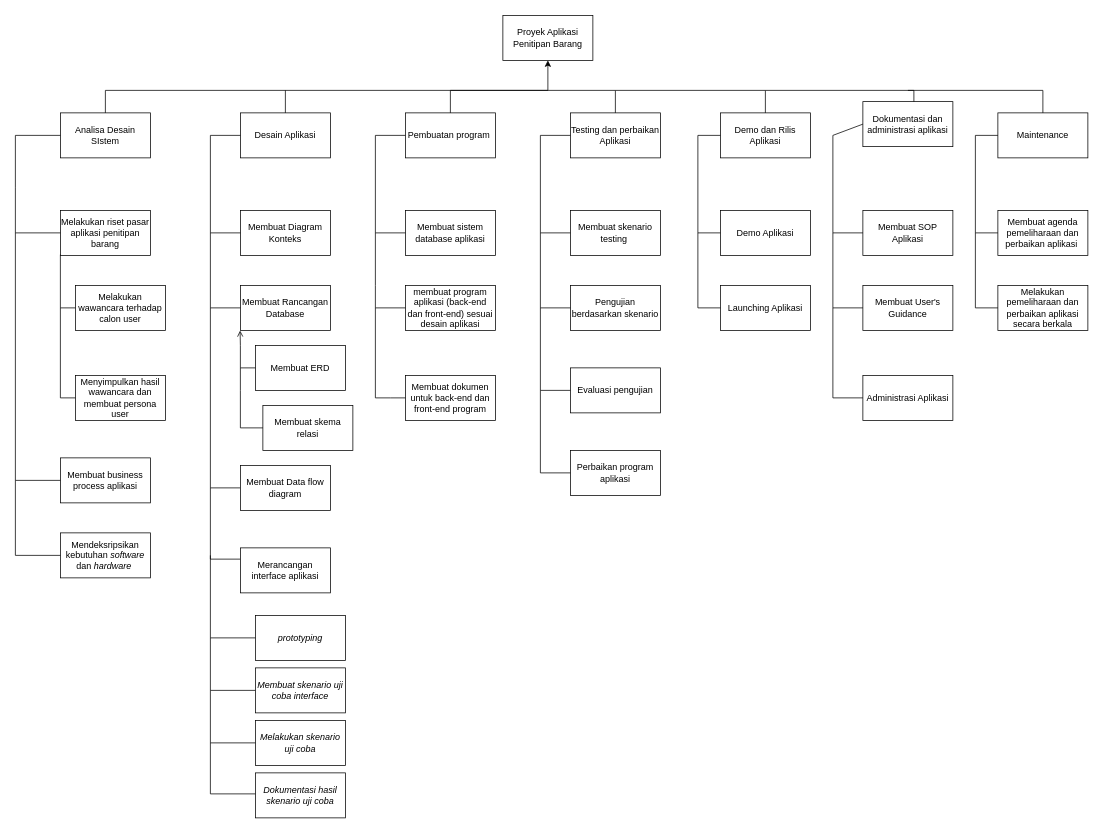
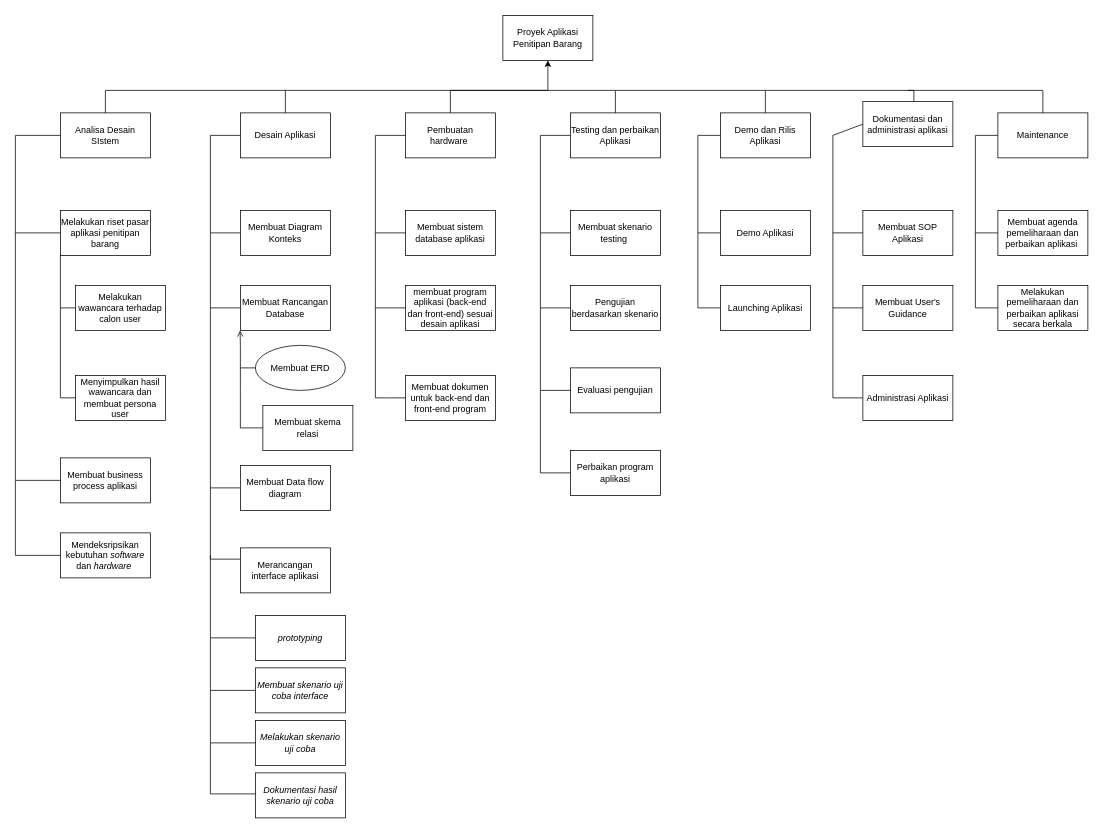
- <mxCell id="37" value="Pembuatan program&amp;nbsp;" style="rounded=0;whiteSpace=wrap;html=1;" vertex="1" parent="1"><mxGeometry x="540" y="150" width="120" height="60" as="geometry" /></mxCell>
+ <mxCell id="37" value="Pembuatan hardware&amp;nbsp;" style="rounded=0;whiteSpace=wrap;html=1;" vertex="1" parent="1"><mxGeometry x="540" y="150" width="120" height="60" as="geometry" /></mxCell>
- <mxCell id="21" value="Membuat ERD" style="rounded=0;whiteSpace=wrap;html=1;" vertex="1" parent="1"><mxGeometry x="340" y="460" width="120" height="60" as="geometry" /></mxCell>
+ <mxCell id="21" value="Membuat ERD" style="ellipse;whiteSpace=wrap;html=1;" vertex="1" parent="1"><mxGeometry x="340" y="460" width="120" height="60" as="geometry" /></mxCell>
